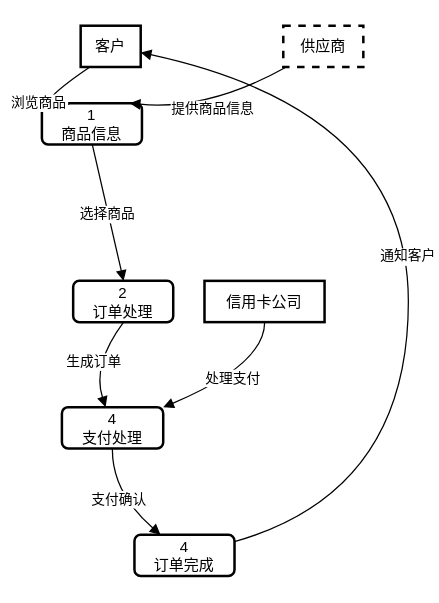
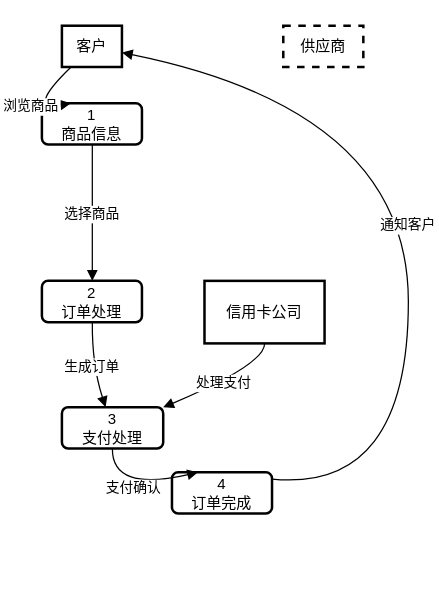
- <mxCell id="2" value="客户" style="whiteSpace=wrap;strokeWidth=2;gradientColor=none;rounded=0;" parent="1" vertex="1"><mxGeometry x="64" y="20" width="48" height="33" as="geometry" /></mxCell>
+ <mxCell id="2" value="客户" style="whiteSpace=wrap;strokeWidth=2;gradientColor=none;rounded=0;" parent="1" vertex="1"><mxGeometry x="49" y="20" width="48" height="33" as="geometry" /></mxCell>
- <mxCell id="14" value="提供商品信息" style="curved=1;startArrow=none;endArrow=block;exitX=0.027;exitY=1.012;entryX=0.882;entryY=-0.006;rounded=0;" parent="1" source="7" target="3" edge="1"><mxGeometry relative="1" as="geometry"><Array as="points"><mxPoint x="166" y="88" /></Array></mxGeometry></mxCell>
- <mxCell id="4" value="2&#10;订单处理" style="whiteSpace=wrap;strokeWidth=2;rounded=1;" parent="1" vertex="1"><mxGeometry x="58" y="224" width="80" height="33" as="geometry" /></mxCell>
+ <mxCell id="4" value="2&#10;订单处理" style="whiteSpace=wrap;strokeWidth=2;rounded=1;" parent="1" vertex="1"><mxGeometry x="33" y="224" width="80" height="33" as="geometry" /></mxCell>
- <mxCell id="8" value="信用卡公司" style="whiteSpace=wrap;strokeWidth=2;rounded=0;" parent="1" vertex="1"><mxGeometry x="163" y="224" width="96" height="33" as="geometry" /></mxCell>
+ <mxCell id="8" value="信用卡公司" style="whiteSpace=wrap;strokeWidth=2;rounded=0;" parent="1" vertex="1"><mxGeometry x="163" y="224" width="96" height="50" as="geometry" /></mxCell>
- <mxCell id="5" value="4&#10;支付处理" style="whiteSpace=wrap;strokeWidth=2;rounded=1;" parent="1" vertex="1"><mxGeometry x="49" y="325" width="81" height="33" as="geometry" /></mxCell>
+ <mxCell id="5" value="3&#10;支付处理" style="whiteSpace=wrap;strokeWidth=2;rounded=1;" parent="1" vertex="1"><mxGeometry x="49" y="325" width="81" height="33" as="geometry" /></mxCell>
- <mxCell id="6" value="4&#10;订单完成" style="whiteSpace=wrap;strokeWidth=2;rounded=1;" parent="1" vertex="1"><mxGeometry x="107" y="427" width="80" height="33" as="geometry" /></mxCell>
+ <mxCell id="6" value="4&#10;订单完成" style="whiteSpace=wrap;strokeWidth=2;rounded=1;" parent="1" vertex="1"><mxGeometry x="137" y="377" width="80" height="33" as="geometry" /></mxCell>
